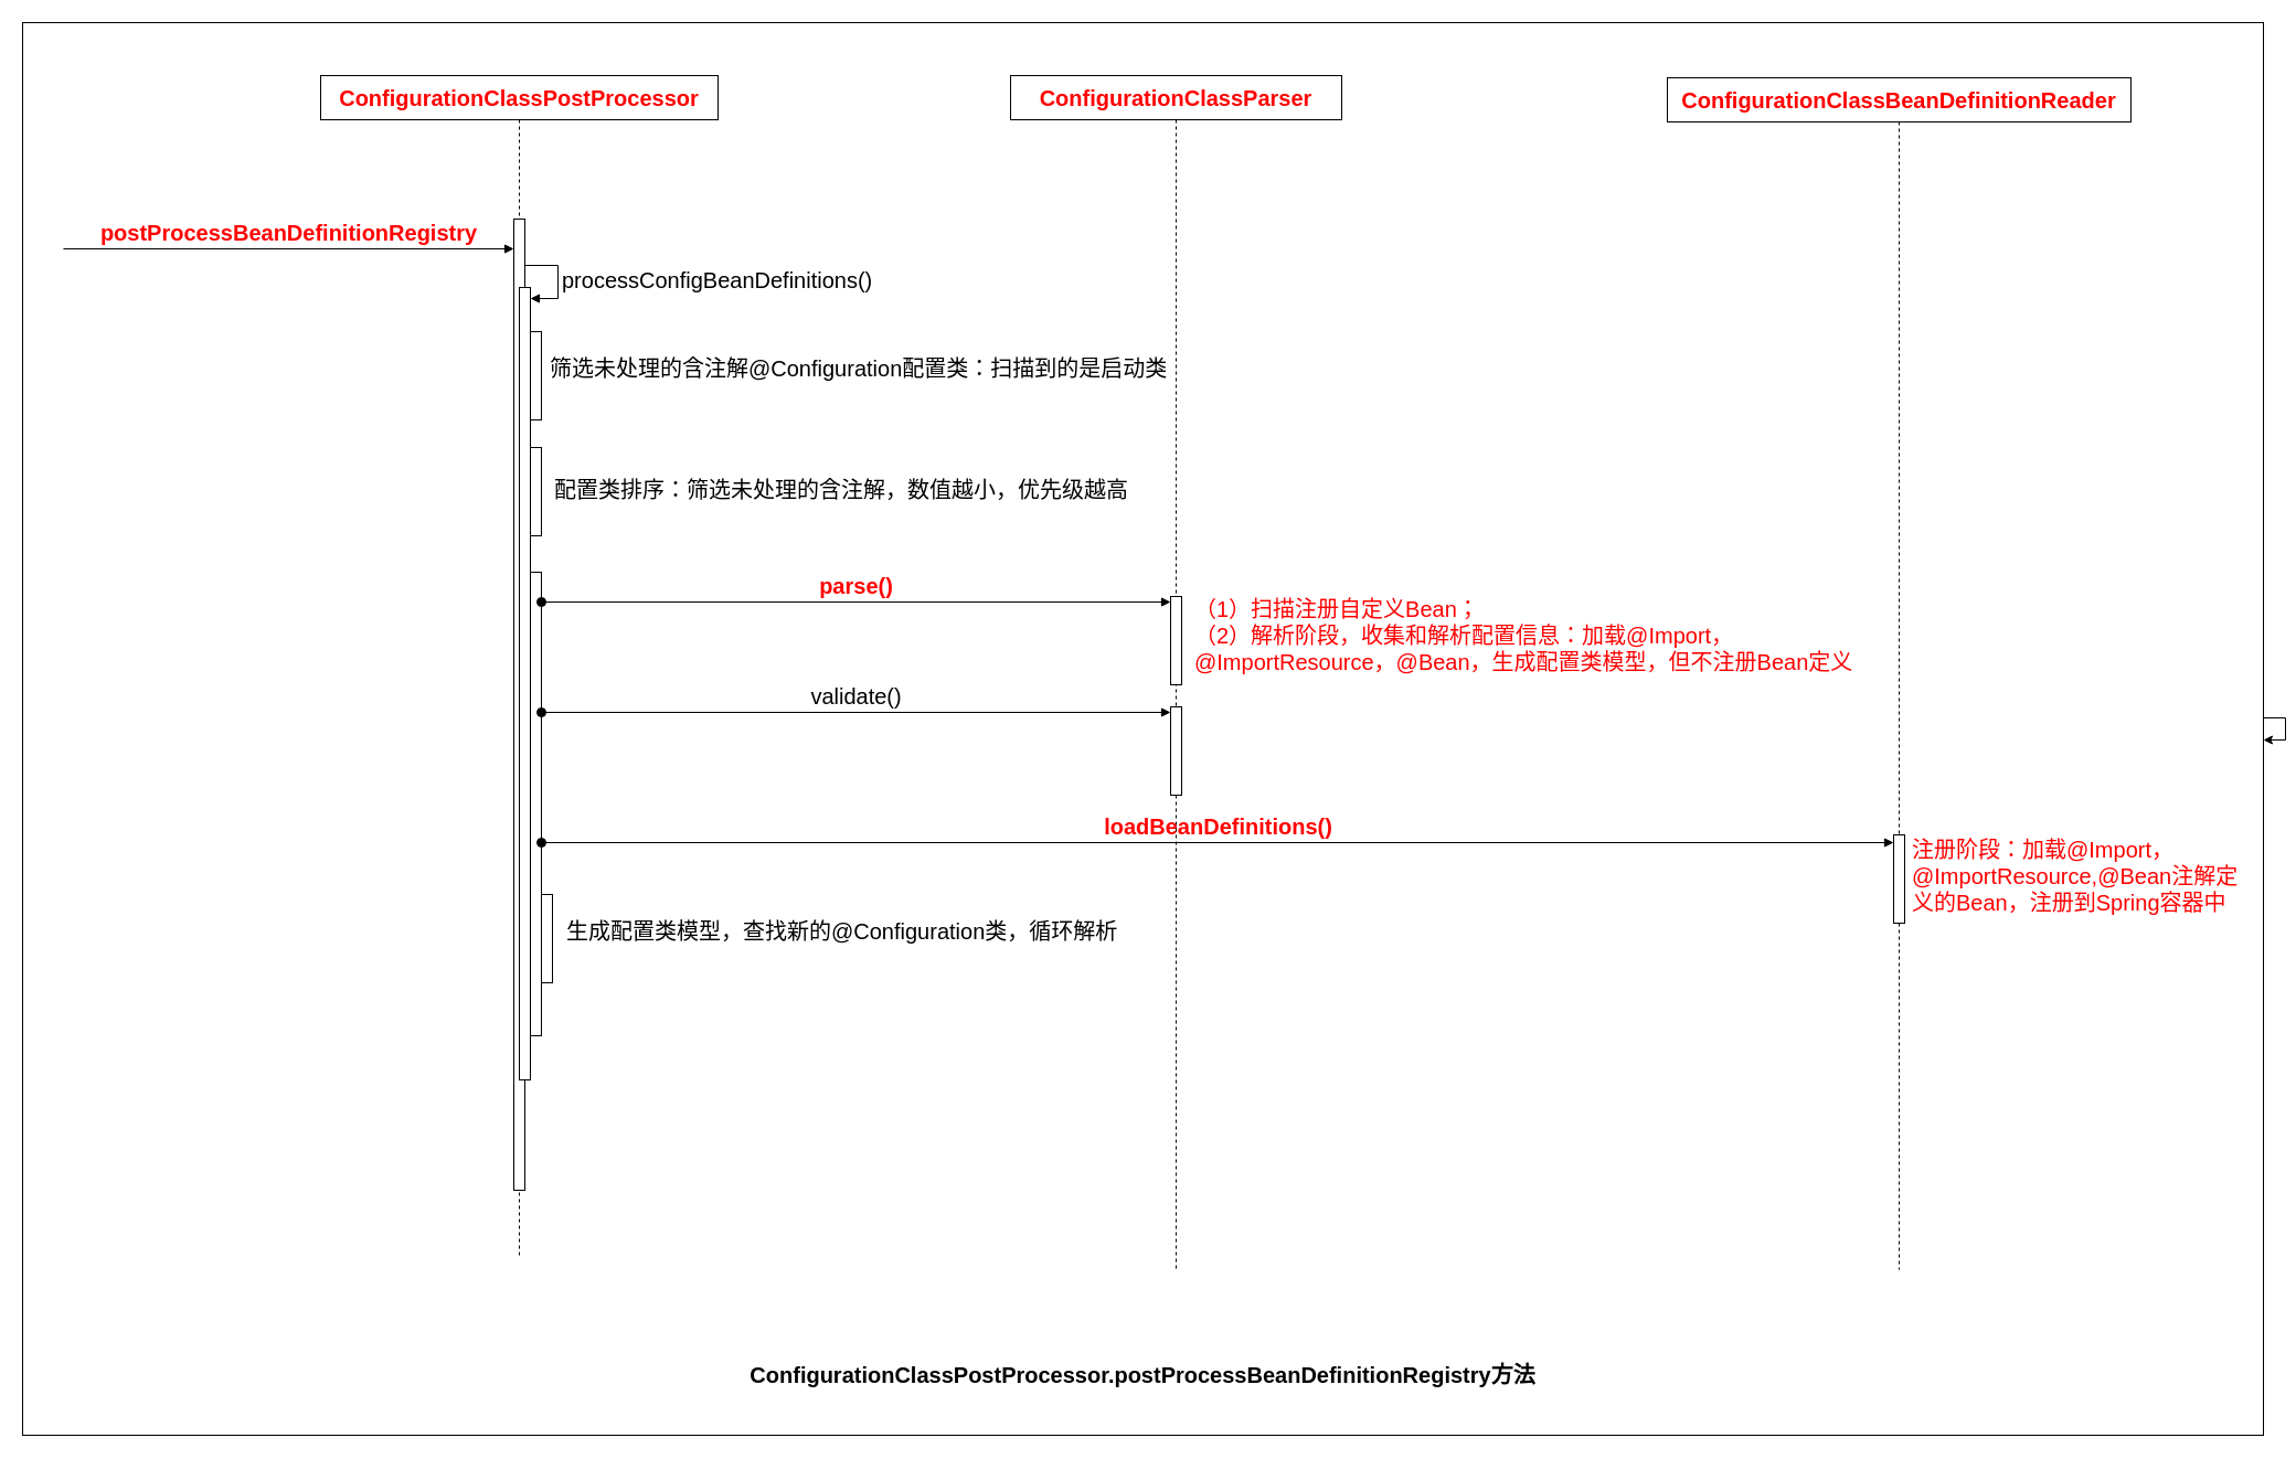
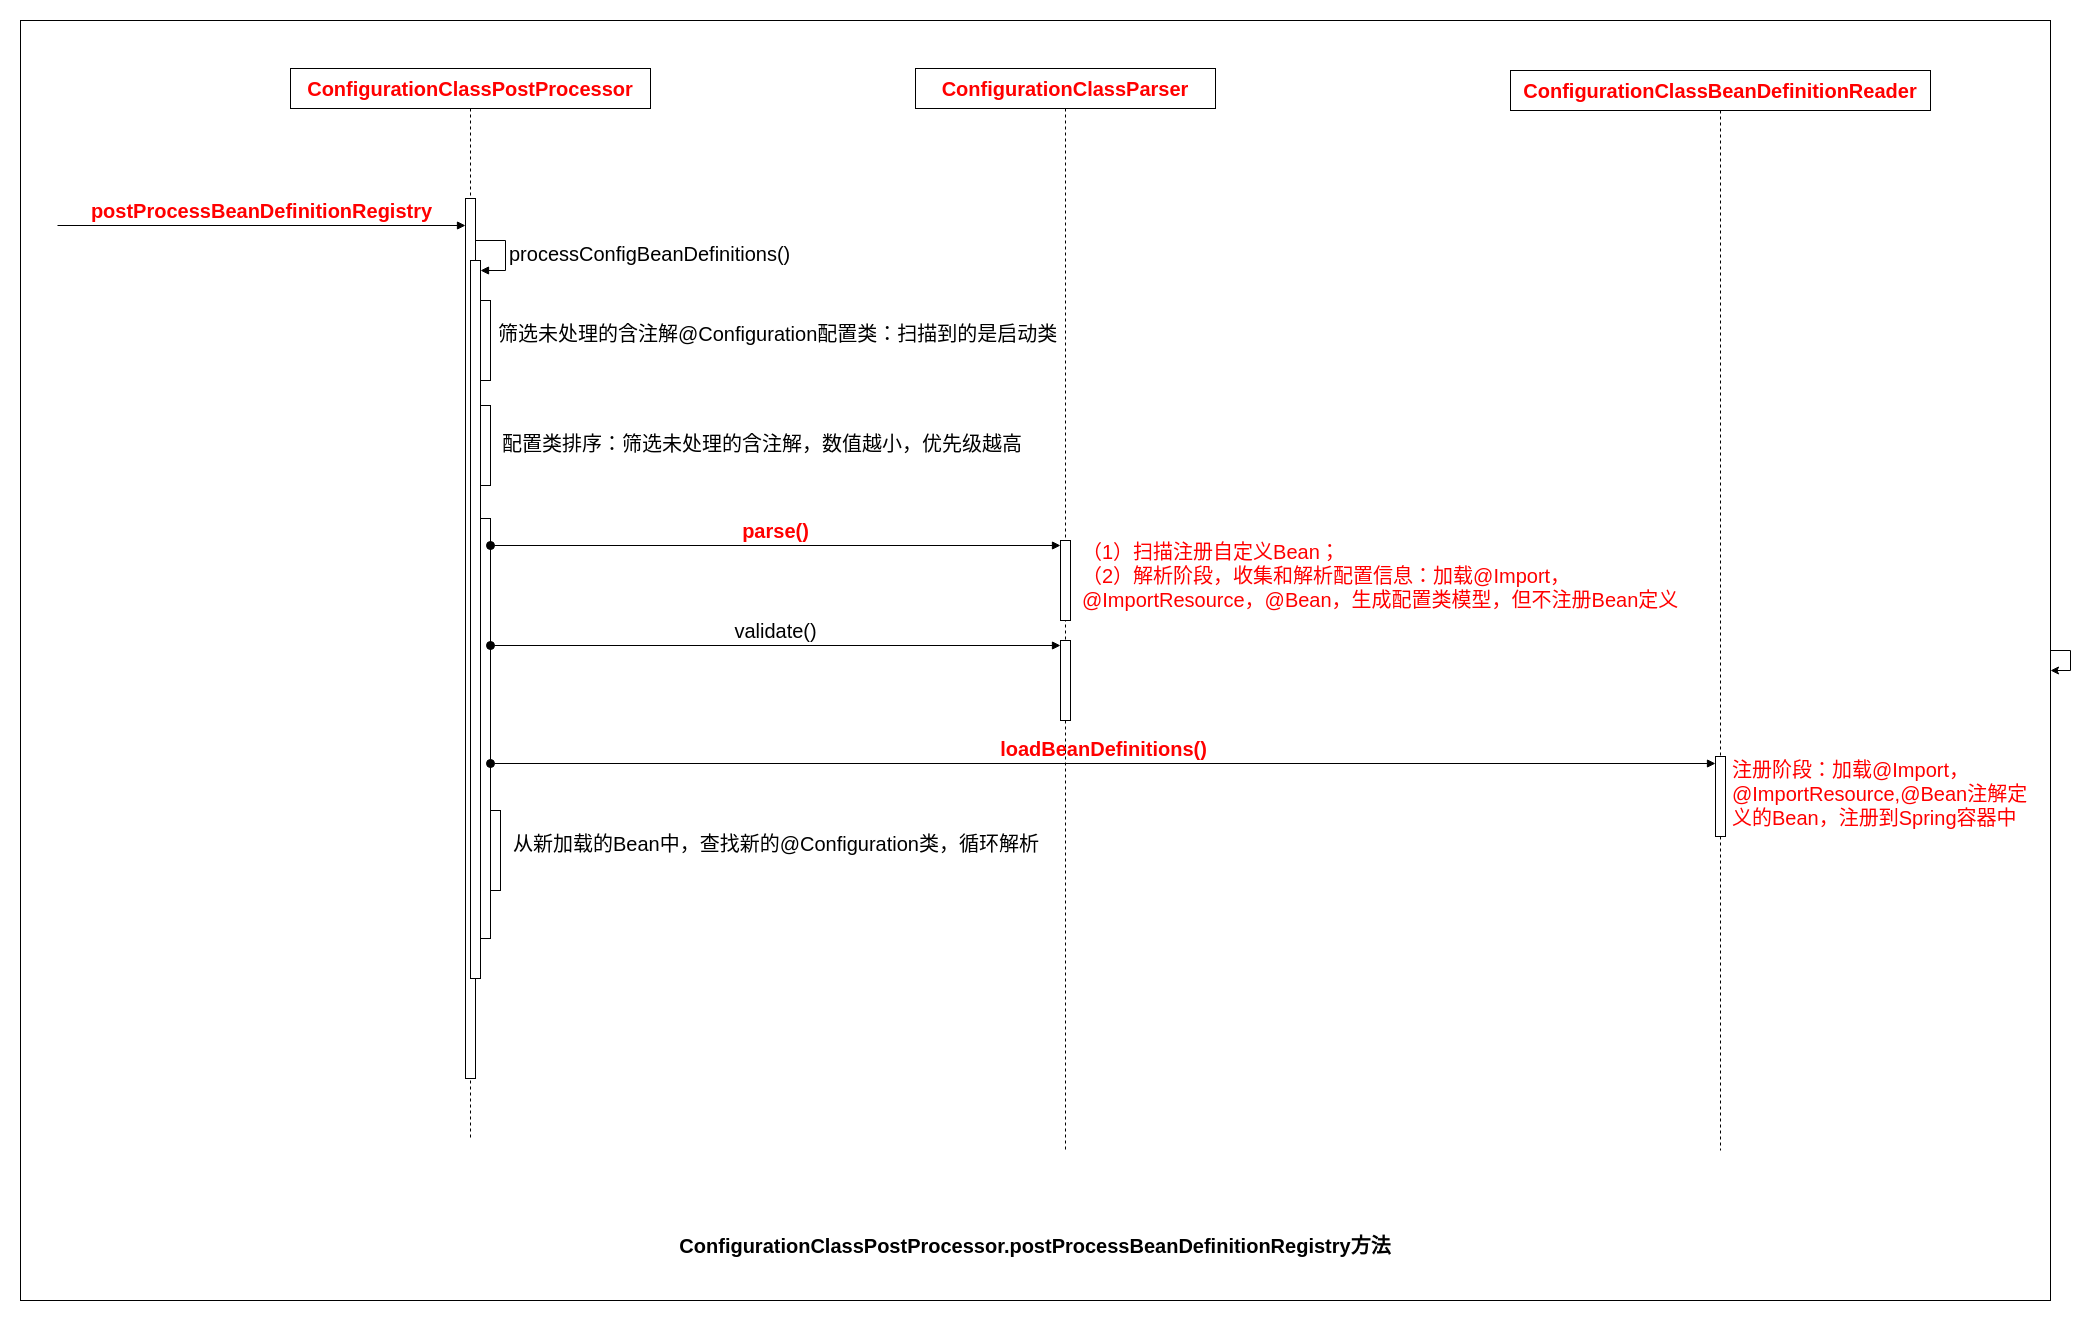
- <mxCell id="24" value="生成配置类模型，查找新的@Configuration类，循环解析" style="text;html=1;align=left;verticalAlign=middle;whiteSpace=wrap;rounded=0;fontSize=20;" parent="1" vertex="1"><mxGeometry x="511" y="820" width="559" height="45" as="geometry" /></mxCell>
+ <mxCell id="24" value="从新加载的Bean中，查找新的@Configuration类，循环解析" style="text;html=1;align=left;verticalAlign=middle;whiteSpace=wrap;rounded=0;fontSize=20;" parent="1" vertex="1"><mxGeometry x="511" y="820" width="559" height="45" as="geometry" /></mxCell>
